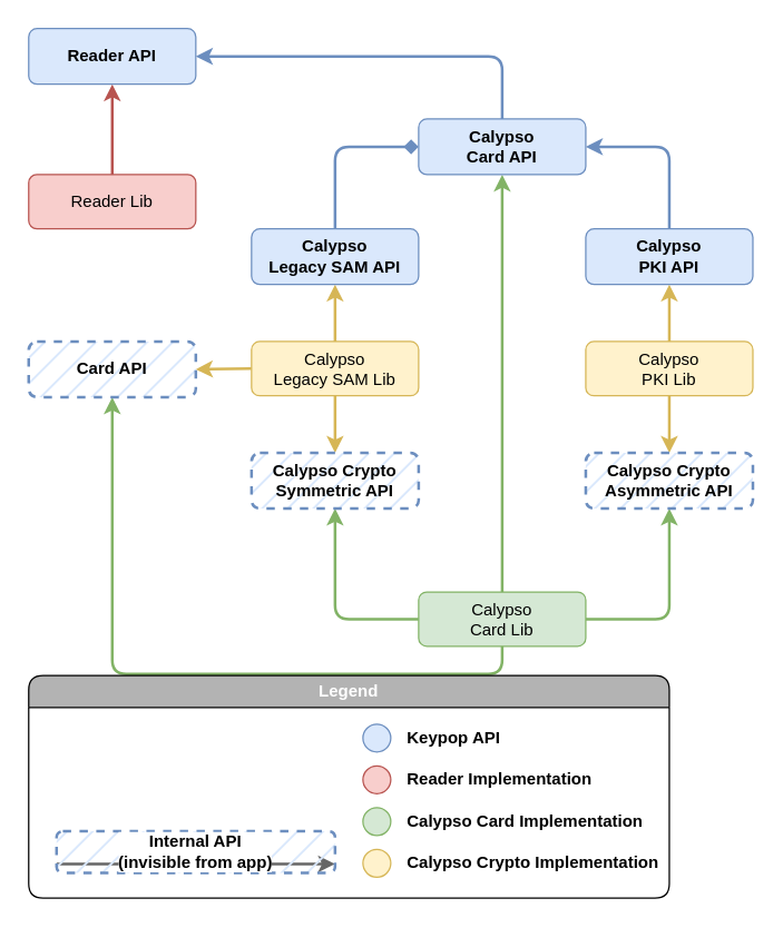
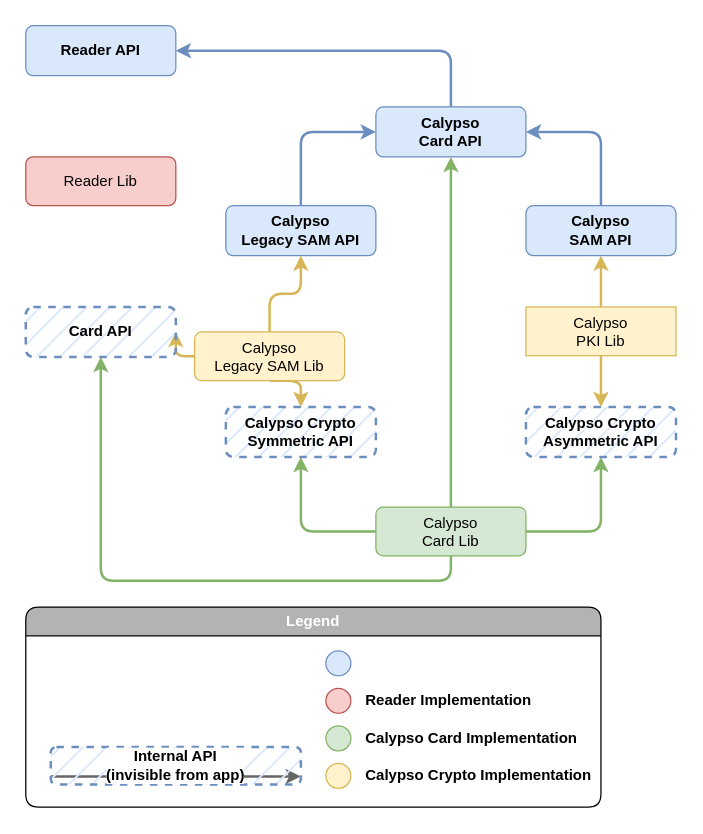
- <mxCell id="3" style="edgeStyle=orthogonalEdgeStyle;rounded=0;orthogonalLoop=1;jettySize=auto;html=1;entryX=0.5;entryY=1;entryDx=0;entryDy=0;exitX=0.5;exitY=0;exitDx=0;exitDy=0;fillColor=#f8cecc;strokeColor=#b85450;strokeWidth=2;" edge="1" parent="1" source="16" target="12"><mxGeometry relative="1" as="geometry" /></mxCell>
- <mxCell id="24" style="edgeStyle=orthogonalEdgeStyle;rounded=1;orthogonalLoop=1;jettySize=auto;html=1;exitX=0.5;exitY=0;exitDx=0;exitDy=0;entryX=0;entryY=0.5;entryDx=0;entryDy=0;fillColor=#dae8fc;strokeColor=#6c8ebf;strokeWidth=2;endArrow=diamond;" edge="1" parent="1" source="14" target="13"><mxGeometry relative="1" as="geometry" /></mxCell>
+ <mxCell id="24" style="edgeStyle=orthogonalEdgeStyle;rounded=1;orthogonalLoop=1;jettySize=auto;html=1;exitX=0.5;exitY=0;exitDx=0;exitDy=0;entryX=0;entryY=0.5;entryDx=0;entryDy=0;fillColor=#dae8fc;strokeColor=#6c8ebf;strokeWidth=2;" edge="1" parent="1" source="14" target="13"><mxGeometry relative="1" as="geometry" /></mxCell>
- <mxCell id="15" value="Calypso&lt;br&gt;PKI API" style="rounded=1;whiteSpace=wrap;html=1;fillColor=#dae8fc;strokeColor=#6c8ebf;fontStyle=1" vertex="1" parent="1"><mxGeometry x="420" y="164" width="120" height="40" as="geometry" /></mxCell>
+ <mxCell id="15" value="Calypso&lt;br&gt;SAM API" style="rounded=1;whiteSpace=wrap;html=1;fillColor=#dae8fc;strokeColor=#6c8ebf;fontStyle=1" vertex="1" parent="1"><mxGeometry x="420" y="164" width="120" height="40" as="geometry" /></mxCell>
- <mxCell id="18" value="Calypso&lt;br&gt;Legacy SAM Lib" style="rounded=1;whiteSpace=wrap;html=1;fillColor=#fff2cc;strokeColor=#d6b656;" vertex="1" parent="1"><mxGeometry x="180" y="245" width="120" height="39" as="geometry" /></mxCell>
+ <mxCell id="18" value="Calypso&lt;br&gt;Legacy SAM Lib" style="rounded=1;whiteSpace=wrap;html=1;fillColor=#fff2cc;strokeColor=#d6b656;" vertex="1" parent="1"><mxGeometry x="155" y="265" width="120" height="39" as="geometry" /></mxCell>
- <mxCell id="19" value="Calypso&lt;br&gt;PKI Lib" style="rounded=1;whiteSpace=wrap;html=1;fillColor=#fff2cc;strokeColor=#d6b656;" vertex="1" parent="1"><mxGeometry x="420" y="245" width="120" height="39" as="geometry" /></mxCell>
+ <mxCell id="19" value="Calypso&lt;br&gt;PKI Lib" style="whiteSpace=wrap;html=1;fillColor=#fff2cc;strokeColor=#d6b656;rounded=0;" vertex="1" parent="1"><mxGeometry x="420" y="245" width="120" height="39" as="geometry" /></mxCell>
- <mxCell id="17" value="Calypso&lt;br&gt;Card Lib" style="rounded=1;whiteSpace=wrap;html=1;fillColor=#d5e8d4;strokeColor=#82b366;" vertex="1" parent="1"><mxGeometry x="300" y="425" width="120" height="39" as="geometry" /></mxCell>
+ <mxCell id="17" value="Calypso&lt;br&gt;Card Lib" style="rounded=1;whiteSpace=wrap;html=1;fillColor=#d5e8d4;strokeColor=#82b366;" vertex="1" parent="1"><mxGeometry x="300" y="405" width="120" height="39" as="geometry" /></mxCell>
- <mxCell id="31" value="Keypop API" style="text;html=1;strokeColor=none;fillColor=none;align=left;verticalAlign=middle;whiteSpace=wrap;rounded=0;strokeWidth=1;fontStyle=1" vertex="1" parent="26"><mxGeometry x="270" y="30" width="180" height="30" as="geometry" /></mxCell>
